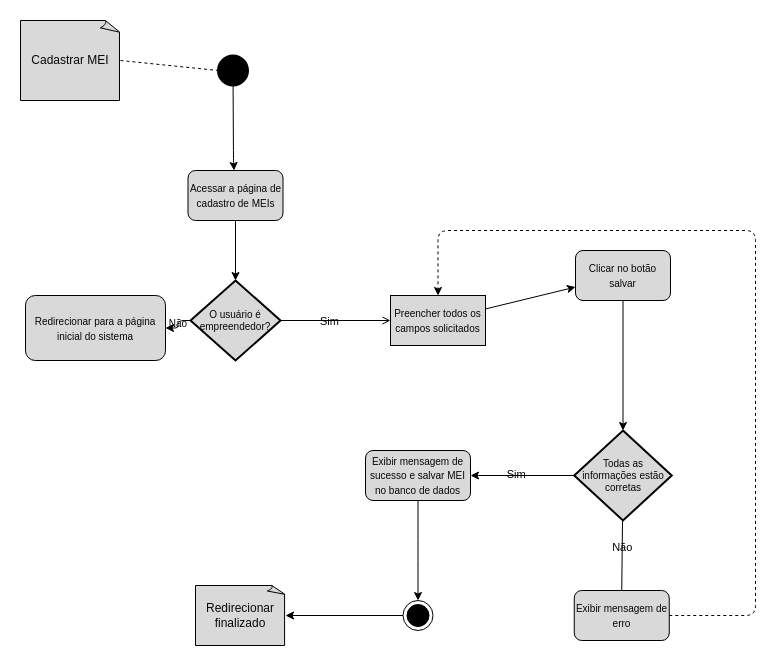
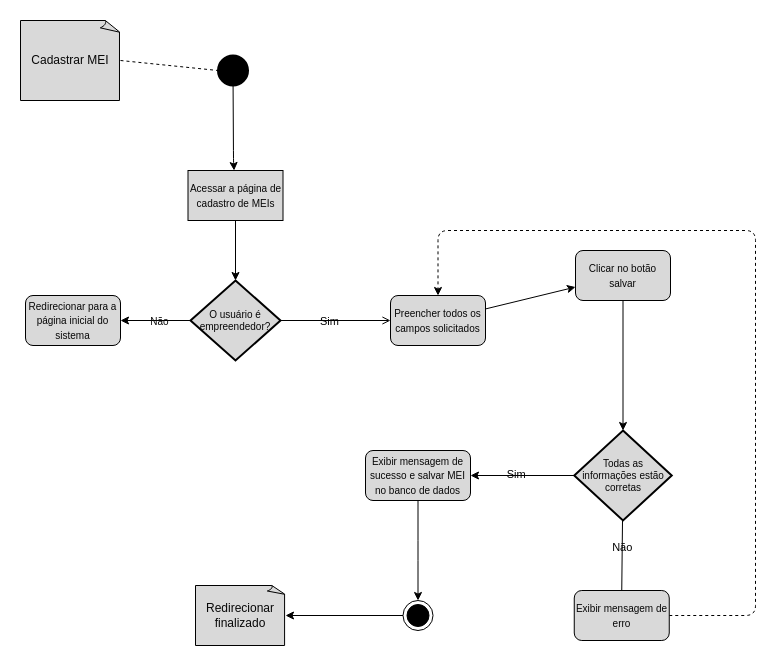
- <mxCell id="7" value="&lt;font style=&quot;font-size: 10px;&quot;&gt;Acessar a página de cadastro de MEIs&lt;/font&gt;" style="rounded=1;whiteSpace=wrap;html=1;strokeColor=#000000;fontColor=#080808;fillColor=#D9D9D9;" parent="1" vertex="1"><mxGeometry x="187.5" y="170" width="95" height="50" as="geometry" /></mxCell>
+ <mxCell id="7" value="&lt;font style=&quot;font-size: 10px;&quot;&gt;Acessar a página de cadastro de MEIs&lt;/font&gt;" style="whiteSpace=wrap;html=1;strokeColor=#000000;fontColor=#080808;fillColor=#D9D9D9;rounded=0;" parent="1" vertex="1"><mxGeometry x="187.5" y="170" width="95" height="50" as="geometry" /></mxCell>
- <mxCell id="15" value="&lt;font style=&quot;font-size: 10px;&quot;&gt;Preencher todos os campos solicitados&lt;/font&gt;" style="whiteSpace=wrap;html=1;strokeColor=#000000;fontColor=#080808;fillColor=#D9D9D9;rounded=0;" vertex="1" parent="1"><mxGeometry x="390" y="295" width="95" height="50" as="geometry" /></mxCell>
+ <mxCell id="15" value="&lt;font style=&quot;font-size: 10px;&quot;&gt;Preencher todos os campos solicitados&lt;/font&gt;" style="rounded=1;whiteSpace=wrap;html=1;strokeColor=#000000;fontColor=#080808;fillColor=#D9D9D9;" vertex="1" parent="1"><mxGeometry x="390" y="295" width="95" height="50" as="geometry" /></mxCell>
- <mxCell id="13" value="&lt;font style=&quot;font-size: 10px;&quot;&gt;Redirecionar para a página inicial do sistema&lt;/font&gt;" style="rounded=1;whiteSpace=wrap;html=1;strokeColor=#000000;fontColor=#080808;fillColor=#D9D9D9;" parent="1" vertex="1"><mxGeometry x="25" y="295" width="140" height="65" as="geometry" /></mxCell>
+ <mxCell id="13" value="&lt;font style=&quot;font-size: 10px;&quot;&gt;Redirecionar para a página inicial do sistema&lt;/font&gt;" style="rounded=1;whiteSpace=wrap;html=1;strokeColor=#000000;fontColor=#080808;fillColor=#D9D9D9;" parent="1" vertex="1"><mxGeometry x="25" y="295" width="95" height="50" as="geometry" /></mxCell>
